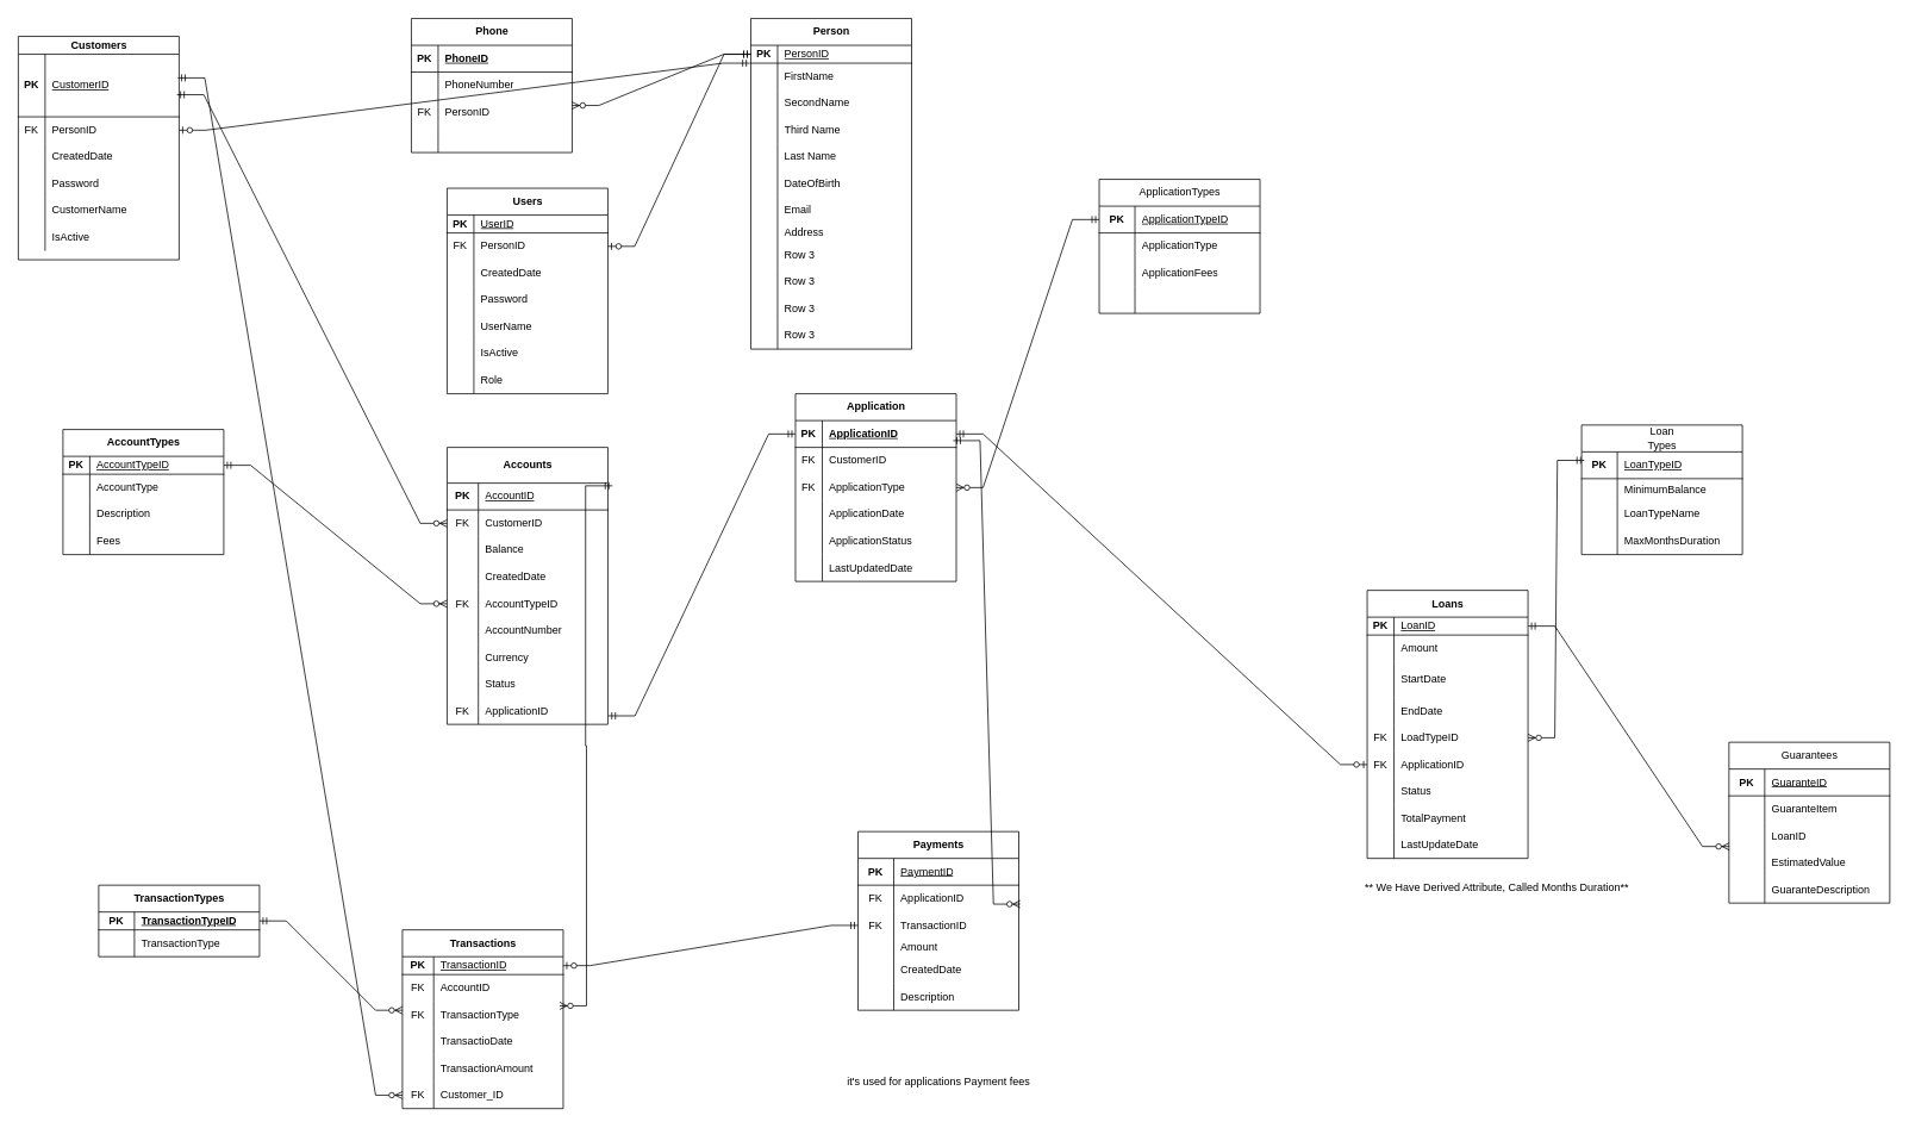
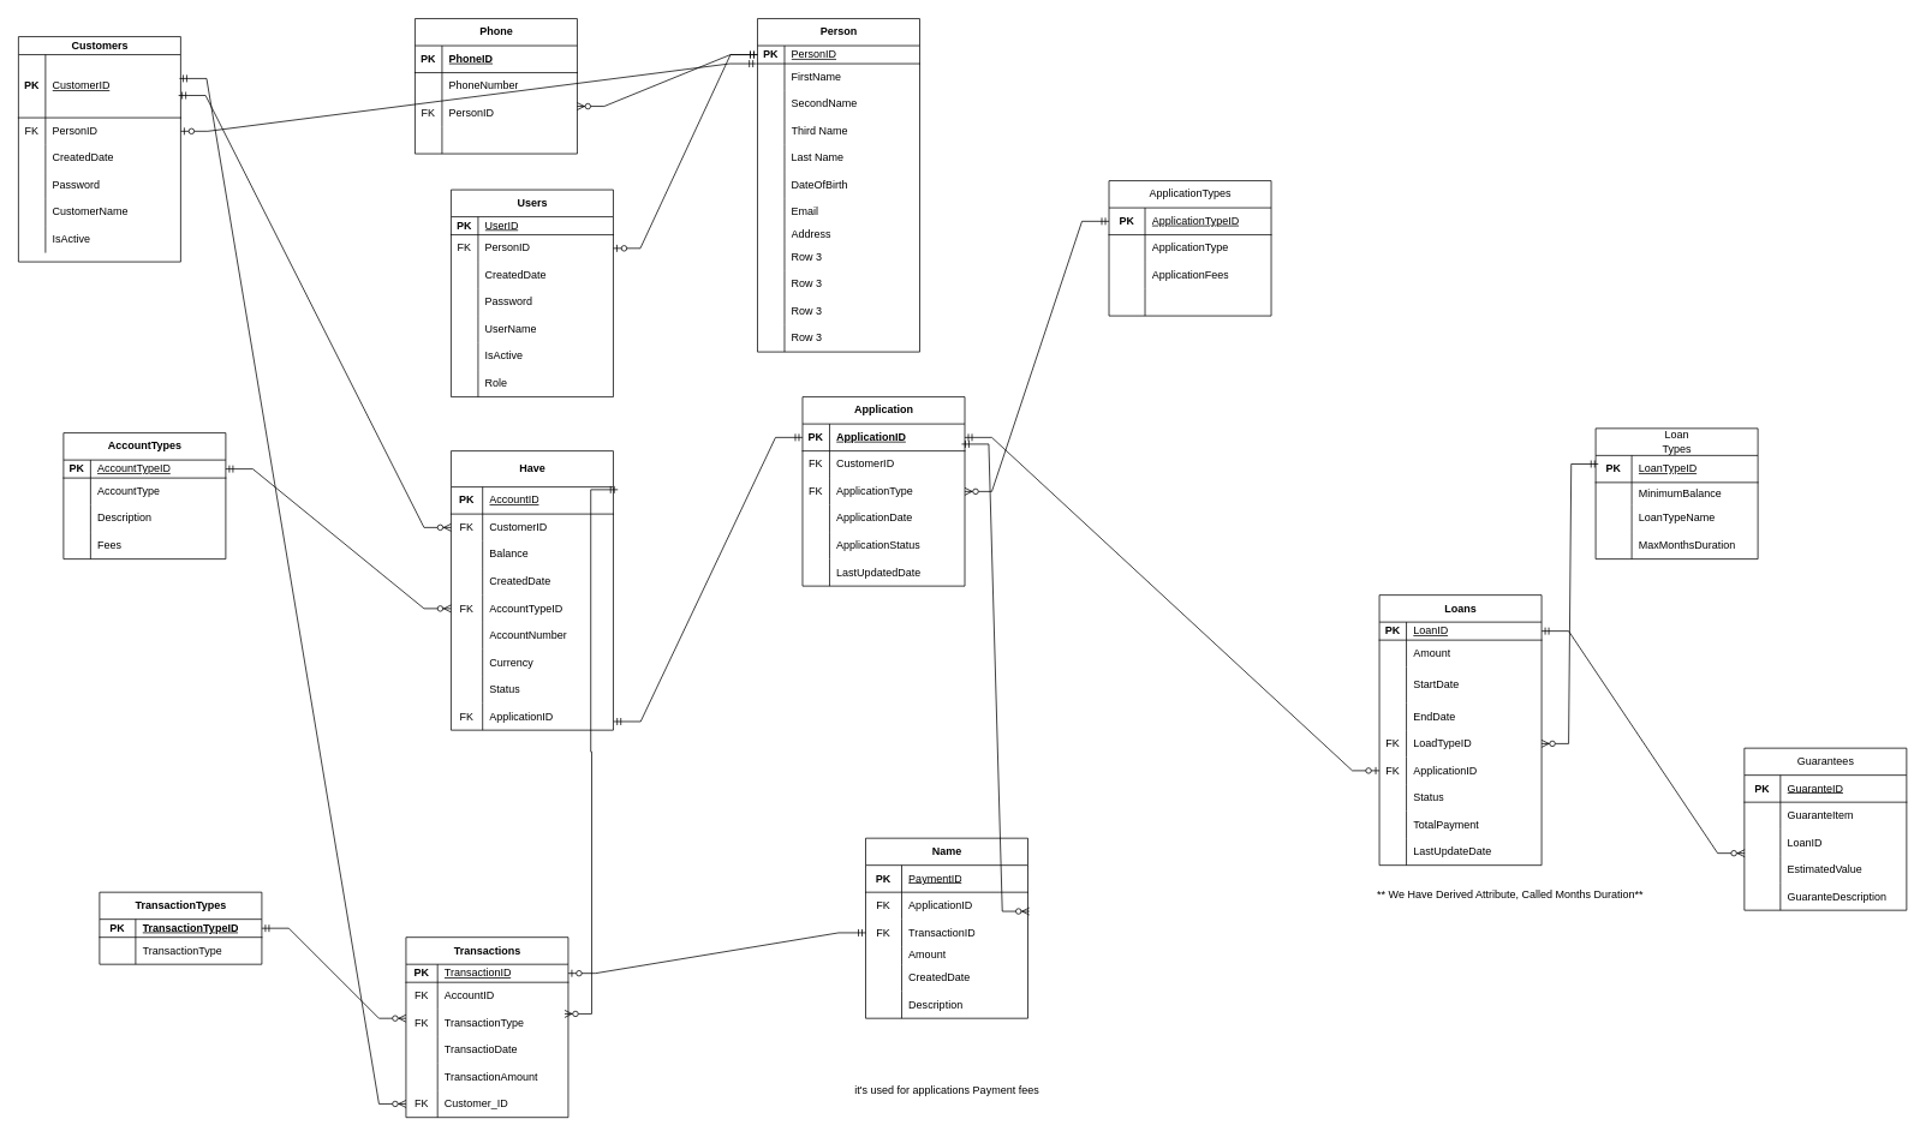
- <mxCell id="96" value="Accounts" style="shape=table;startSize=40;container=1;collapsible=1;childLayout=tableLayout;fixedRows=1;rowLines=0;fontStyle=1;align=center;resizeLast=1;html=1;" vertex="1" parent="1"><mxGeometry x="500" y="500" width="180" height="310" as="geometry" /></mxCell>
+ <mxCell id="96" value="Have" style="shape=table;startSize=40;container=1;collapsible=1;childLayout=tableLayout;fixedRows=1;rowLines=0;fontStyle=1;align=center;resizeLast=1;html=1;" vertex="1" parent="1"><mxGeometry x="500" y="500" width="180" height="310" as="geometry" /></mxCell>
- <mxCell id="160" value="Payments" style="shape=table;startSize=30;container=1;collapsible=1;childLayout=tableLayout;fixedRows=1;rowLines=0;fontStyle=1;align=center;resizeLast=1;html=1;" vertex="1" parent="1"><mxGeometry x="960" y="930" width="180" height="200.0" as="geometry"><mxRectangle x="420" y="800" width="110" height="30" as="alternateBounds" /></mxGeometry></mxCell>
+ <mxCell id="160" value="Name" style="shape=table;startSize=30;container=1;collapsible=1;childLayout=tableLayout;fixedRows=1;rowLines=0;fontStyle=1;align=center;resizeLast=1;html=1;" vertex="1" parent="1"><mxGeometry x="960" y="930" width="180" height="200.0" as="geometry"><mxRectangle x="420" y="800" width="110" height="30" as="alternateBounds" /></mxGeometry></mxCell>
